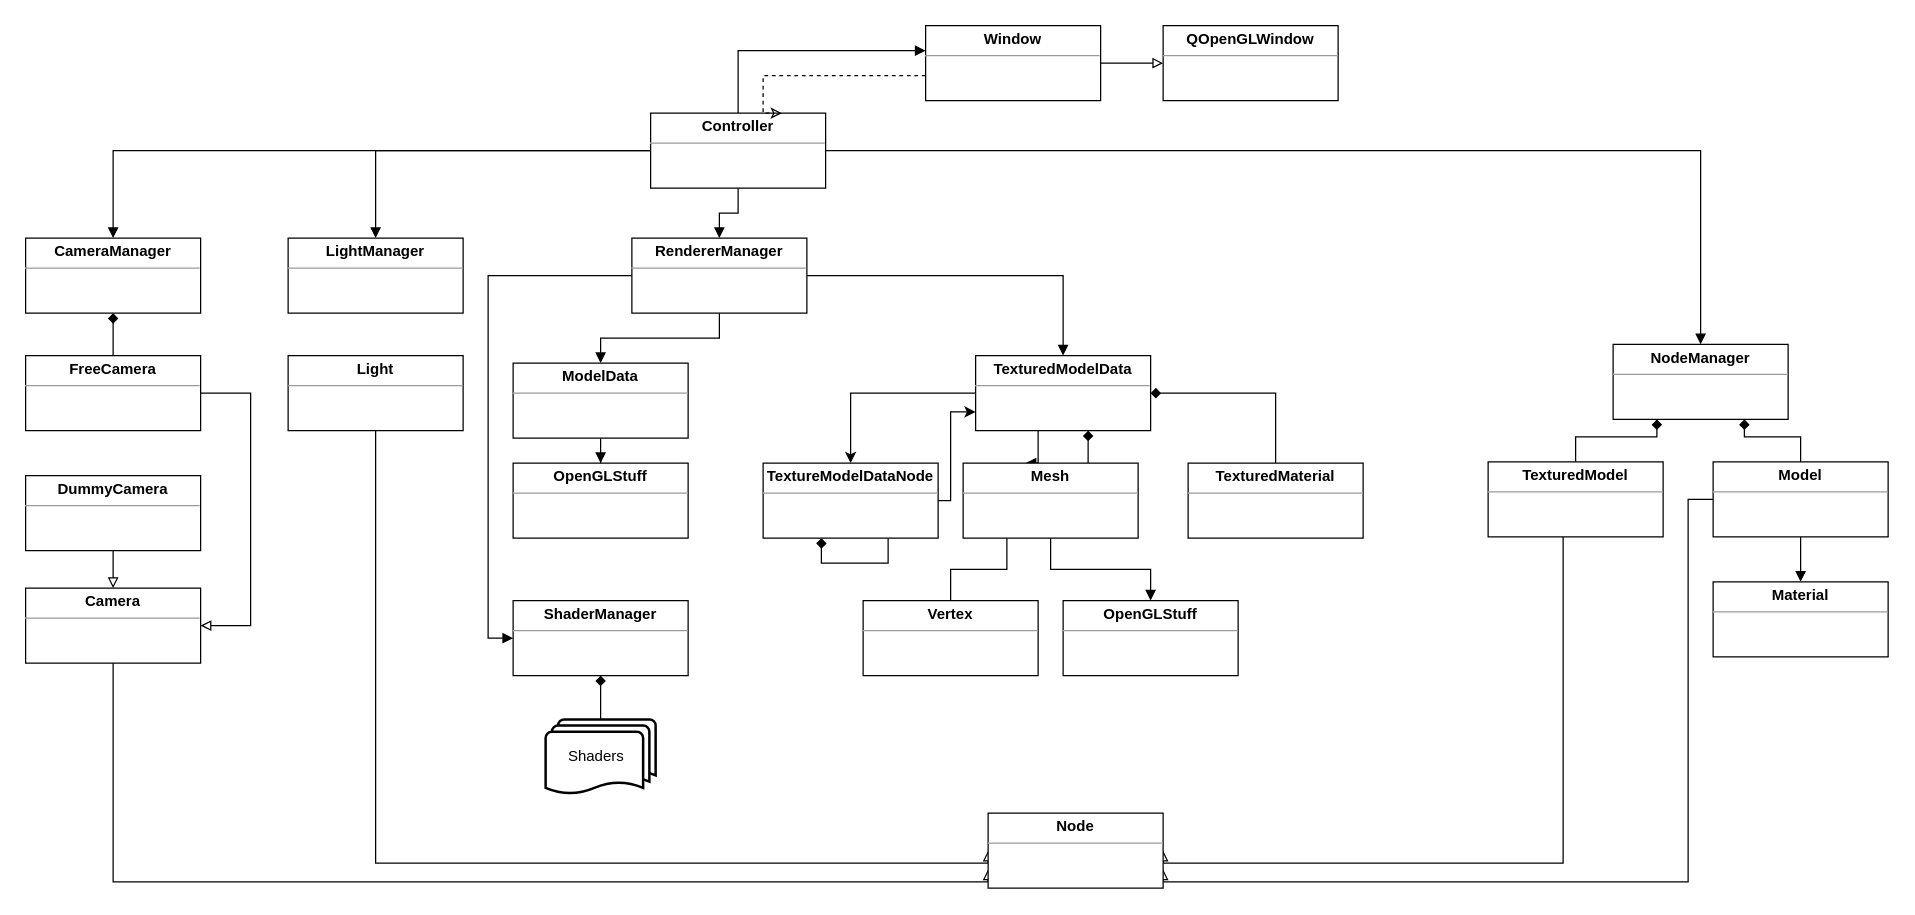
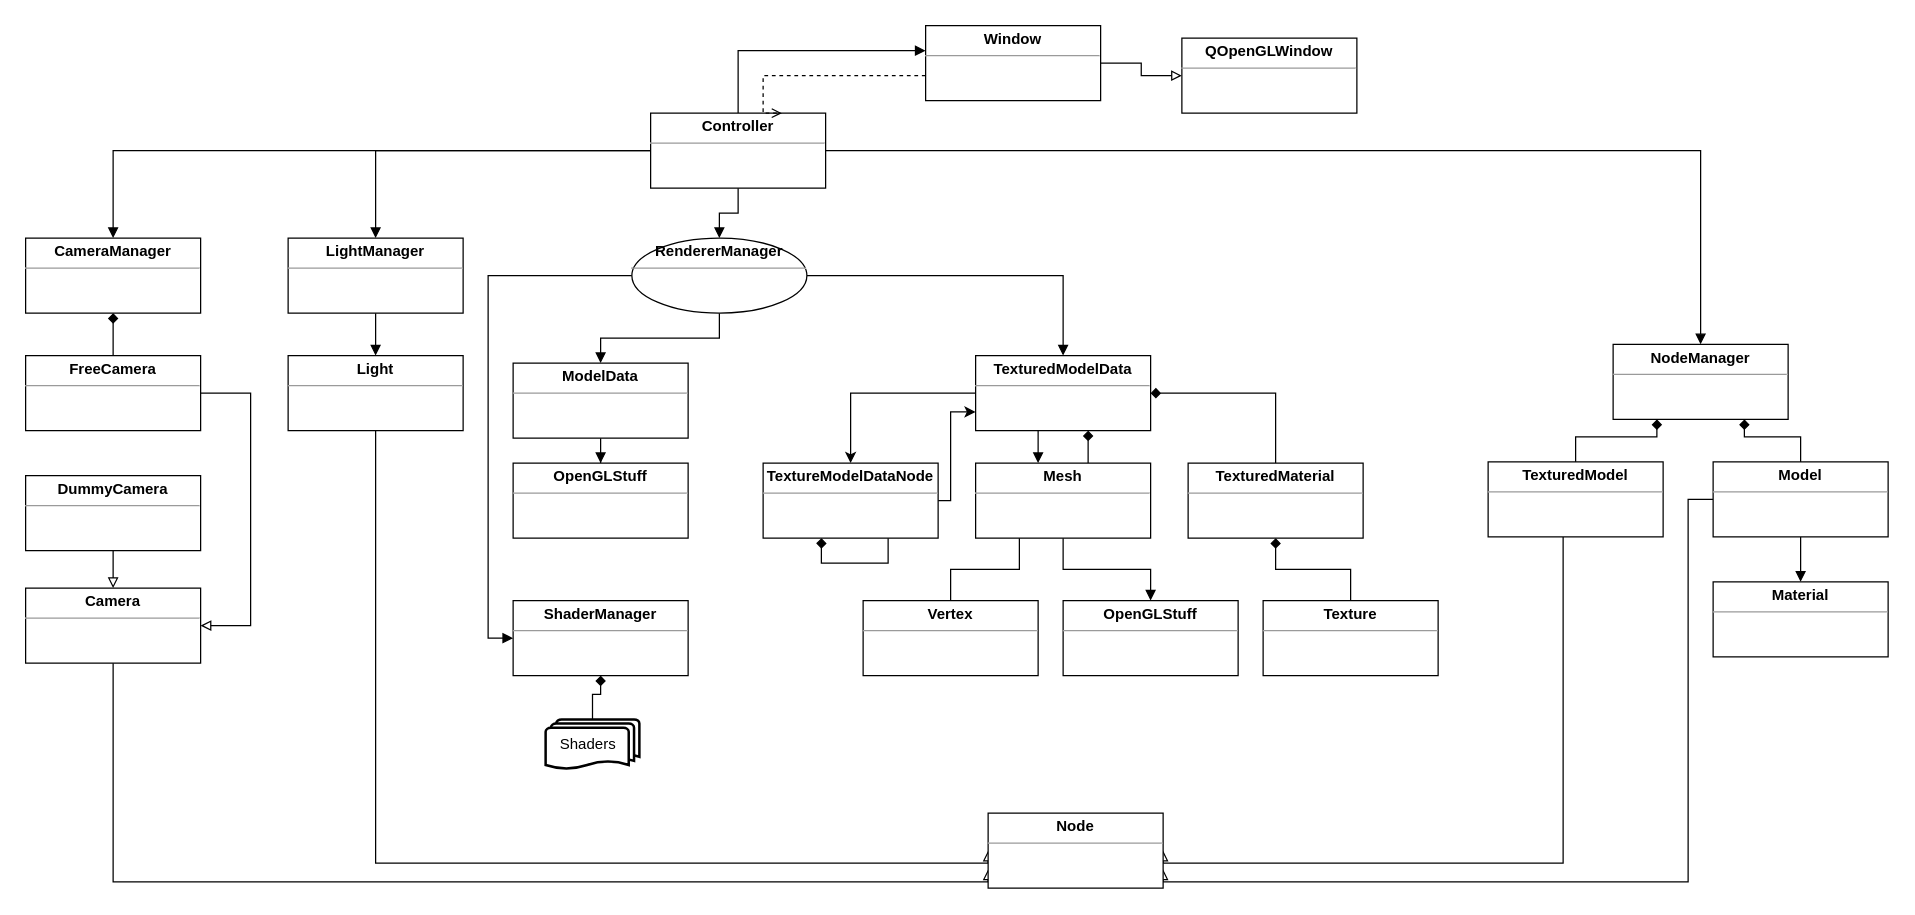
- <mxCell id="11" value="&lt;p style=&quot;margin:0px;margin-top:4px;text-align:center;&quot;&gt;&lt;b&gt;QOpenGLWindow&lt;/b&gt;&lt;br&gt;&lt;/p&gt;&lt;hr size=&quot;1&quot;&gt;&lt;div style=&quot;height:2px;&quot;&gt;&lt;/div&gt;" style="verticalAlign=top;align=left;overflow=fill;fontSize=12;fontFamily=Helvetica;html=1;rounded=0;" parent="1" vertex="1"><mxGeometry x="930" y="20" width="140" height="60" as="geometry" /></mxCell>
+ <mxCell id="11" value="&lt;p style=&quot;margin:0px;margin-top:4px;text-align:center;&quot;&gt;&lt;b&gt;QOpenGLWindow&lt;/b&gt;&lt;br&gt;&lt;/p&gt;&lt;hr size=&quot;1&quot;&gt;&lt;div style=&quot;height:2px;&quot;&gt;&lt;/div&gt;" style="verticalAlign=top;align=left;overflow=fill;fontSize=12;fontFamily=Helvetica;html=1;rounded=0;" parent="1" vertex="1"><mxGeometry x="945" y="30" width="140" height="60" as="geometry" /></mxCell>
- <mxCell id="9" style="edgeStyle=orthogonalEdgeStyle;rounded=0;orthogonalLoop=1;jettySize=auto;html=1;entryX=0.75;entryY=0;entryDx=0;entryDy=0;endArrow=classic;endFill=0;dashed=1;" parent="1" source="10" target="7" edge="1"><mxGeometry relative="1" as="geometry"><Array as="points"><mxPoint x="610" y="60" /></Array></mxGeometry></mxCell>
+ <mxCell id="9" style="edgeStyle=orthogonalEdgeStyle;rounded=0;orthogonalLoop=1;jettySize=auto;html=1;entryX=0.75;entryY=0;entryDx=0;entryDy=0;endArrow=open;endFill=0;dashed=1;" parent="1" source="10" target="7" edge="1"><mxGeometry relative="1" as="geometry"><Array as="points"><mxPoint x="610" y="60" /></Array></mxGeometry></mxCell>
- <mxCell id="19" value="&lt;p style=&quot;margin:0px;margin-top:4px;text-align:center;&quot;&gt;&lt;b&gt;RendererManager&lt;/b&gt;&lt;/p&gt;&lt;hr size=&quot;1&quot;&gt;&lt;div style=&quot;height:2px;&quot;&gt;&lt;/div&gt;" style="verticalAlign=top;align=left;overflow=fill;fontSize=12;fontFamily=Helvetica;html=1;rounded=0;" parent="1" vertex="1"><mxGeometry x="505" y="190" width="140" height="60" as="geometry" /></mxCell>
+ <mxCell id="19" value="&lt;p style=&quot;margin:0px;margin-top:4px;text-align:center;&quot;&gt;&lt;b&gt;RendererManager&lt;/b&gt;&lt;/p&gt;&lt;hr size=&quot;1&quot;&gt;&lt;div style=&quot;height:2px;&quot;&gt;&lt;/div&gt;" style="ellipse;verticalAlign=top;align=left;overflow=fill;fontSize=12;fontFamily=Helvetica;html=1;" parent="1" vertex="1"><mxGeometry x="505" y="190" width="140" height="60" as="geometry" /></mxCell>
+ <mxCell id="13" value="" style="edgeStyle=orthogonalEdgeStyle;rounded=0;orthogonalLoop=1;jettySize=auto;html=1;endArrow=block;endFill=1;" parent="1" source="14" target="28" edge="1"><mxGeometry relative="1" as="geometry" /></mxCell>
- <mxCell id="48" value="&lt;p style=&quot;margin:0px;margin-top:4px;text-align:center;&quot;&gt;&lt;b&gt;Mesh&lt;/b&gt;&lt;/p&gt;&lt;hr size=&quot;1&quot;&gt;&lt;div style=&quot;height:2px;&quot;&gt;&lt;/div&gt;" style="verticalAlign=top;align=left;overflow=fill;fontSize=12;fontFamily=Helvetica;html=1;rounded=0;" vertex="1" parent="1"><mxGeometry x="770" y="370" width="140" height="60" as="geometry" /></mxCell>
+ <mxCell id="48" value="&lt;p style=&quot;margin:0px;margin-top:4px;text-align:center;&quot;&gt;&lt;b&gt;Mesh&lt;/b&gt;&lt;/p&gt;&lt;hr size=&quot;1&quot;&gt;&lt;div style=&quot;height:2px;&quot;&gt;&lt;/div&gt;" style="verticalAlign=top;align=left;overflow=fill;fontSize=12;fontFamily=Helvetica;html=1;rounded=0;" vertex="1" parent="1"><mxGeometry x="780" y="370" width="140" height="60" as="geometry" /></mxCell>
+ <mxCell id="49" style="edgeStyle=orthogonalEdgeStyle;rounded=0;orthogonalLoop=1;jettySize=auto;html=1;startArrow=diamond;startFill=1;endArrow=none;endFill=0;" edge="1" parent="1" source="50" target="55"><mxGeometry relative="1" as="geometry" /></mxCell>
+ <mxCell id="55" value="&lt;p style=&quot;margin:0px;margin-top:4px;text-align:center;&quot;&gt;&lt;b&gt;Texture&lt;/b&gt;&lt;/p&gt;&lt;hr size=&quot;1&quot;&gt;&lt;div style=&quot;height:2px;&quot;&gt;&lt;/div&gt;" style="verticalAlign=top;align=left;overflow=fill;fontSize=12;fontFamily=Helvetica;html=1;rounded=0;" vertex="1" parent="1"><mxGeometry x="1010" y="480" width="140" height="60" as="geometry" /></mxCell>
- <mxCell id="33" value="Shaders&amp;nbsp;&amp;nbsp;" style="strokeWidth=2;html=1;shape=mxgraph.flowchart.multi-document;whiteSpace=wrap;rounded=0;" parent="1" vertex="1"><mxGeometry x="436" y="575" width="88" height="60" as="geometry" /></mxCell>
+ <mxCell id="33" value="Shaders&amp;nbsp;&amp;nbsp;" style="strokeWidth=2;html=1;shape=mxgraph.flowchart.multi-document;whiteSpace=wrap;rounded=0;" parent="1" vertex="1"><mxGeometry x="436" y="575" width="75" height="40" as="geometry" /></mxCell>
